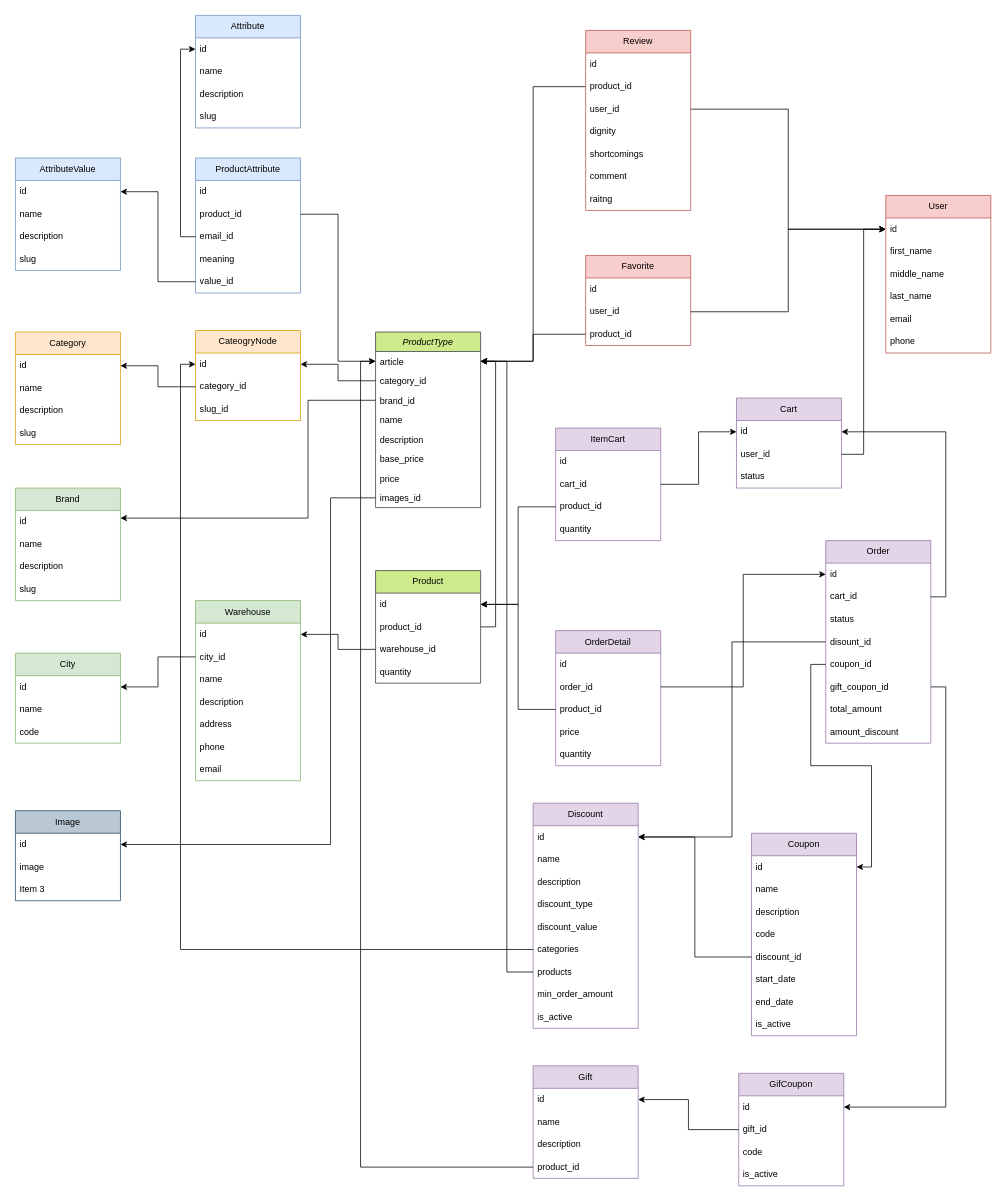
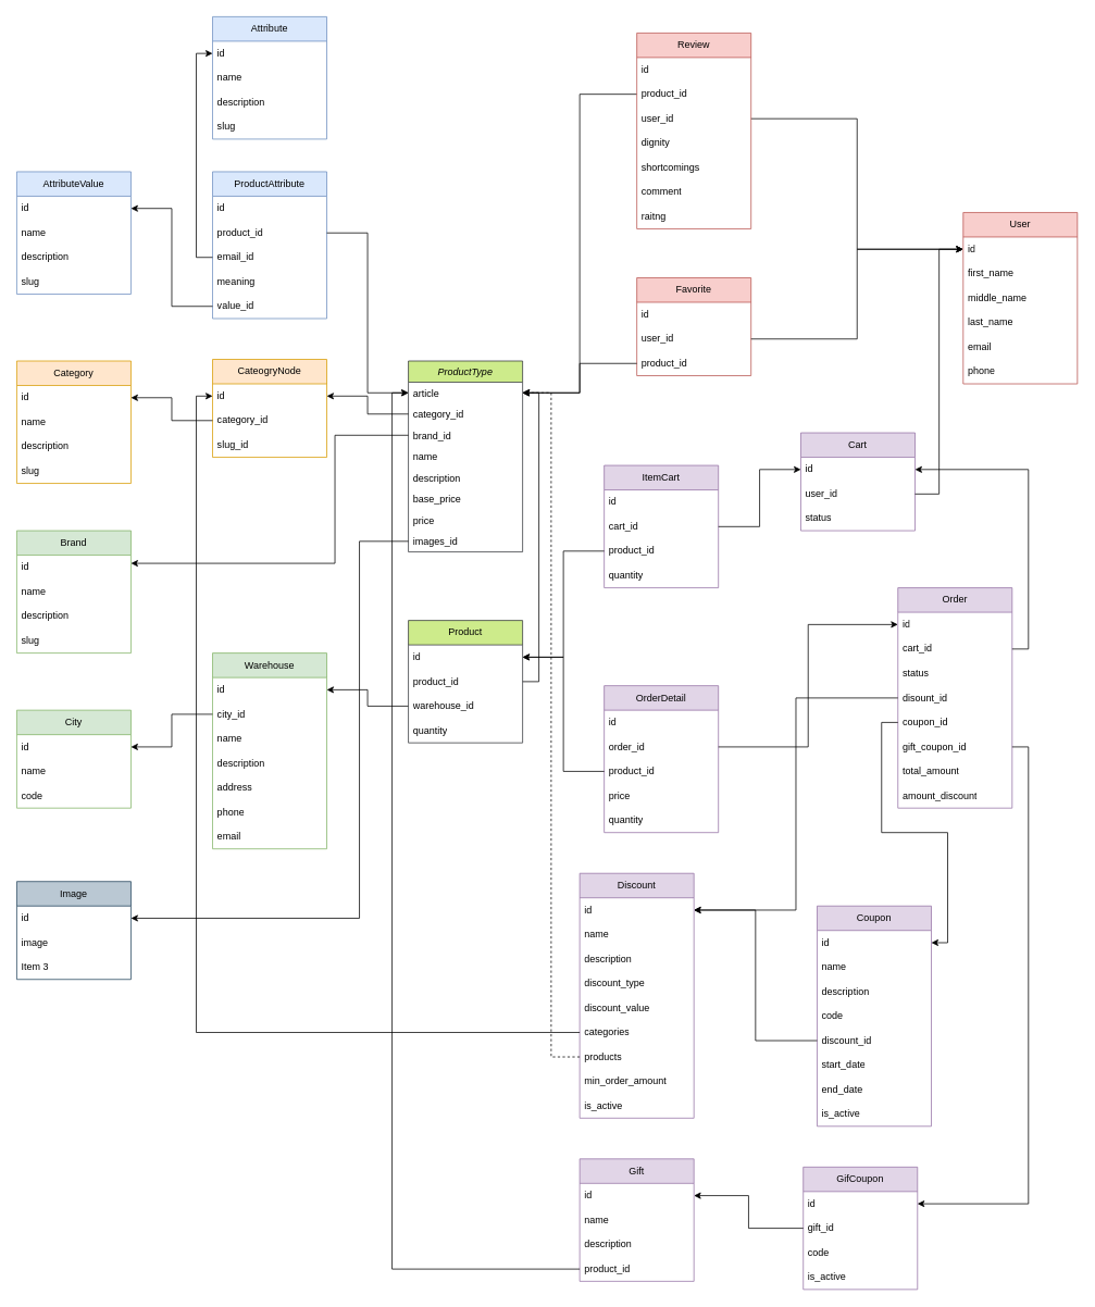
- <mxCell id="141" style="edgeStyle=orthogonalEdgeStyle;rounded=0;orthogonalLoop=1;jettySize=auto;html=1;entryX=1;entryY=0.5;entryDx=0;entryDy=0;" edge="1" parent="1" source="122" target="3"><mxGeometry relative="1" as="geometry" /></mxCell>
+ <mxCell id="141" style="edgeStyle=orthogonalEdgeStyle;rounded=0;orthogonalLoop=1;jettySize=auto;html=1;entryX=1;entryY=0.5;entryDx=0;entryDy=0;dashed=1;" edge="1" parent="1" source="122" target="3"><mxGeometry relative="1" as="geometry" /></mxCell>
